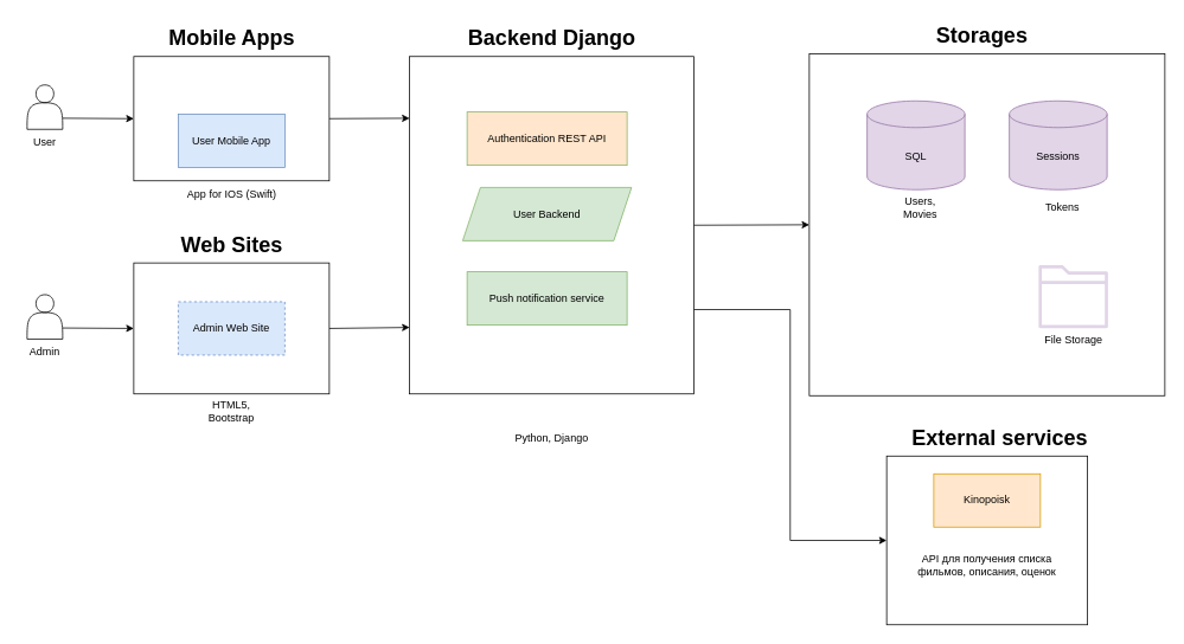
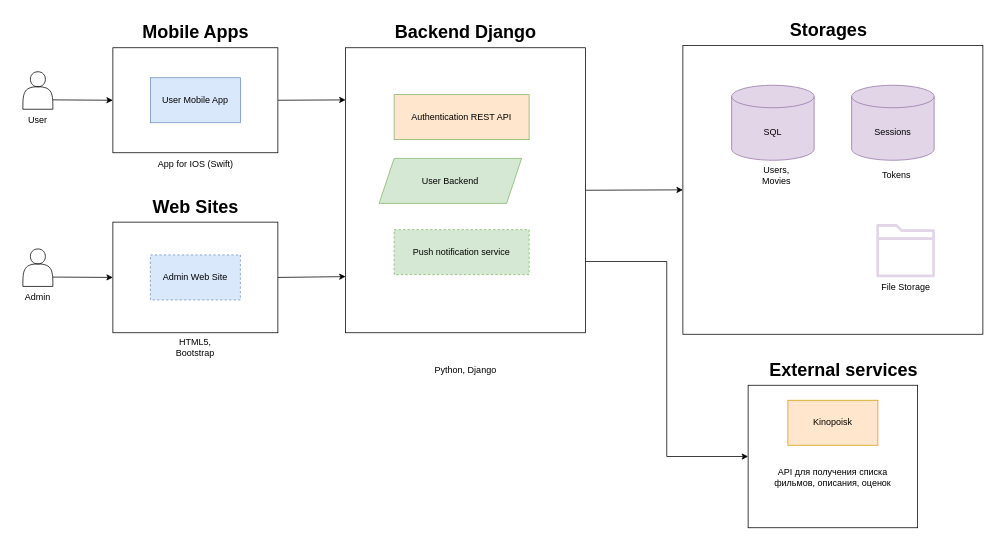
- <mxCell id="10" value="User Mobile App" style="rounded=0;whiteSpace=wrap;html=1;labelBackgroundColor=none;fillColor=#dae8fc;strokeColor=#6c8ebf;" parent="1" vertex="1"><mxGeometry x="200" y="128" width="120" height="60" as="geometry" /></mxCell>
+ <mxCell id="10" value="User Mobile App" style="rounded=0;whiteSpace=wrap;html=1;labelBackgroundColor=none;fillColor=#dae8fc;strokeColor=#6c8ebf;" parent="1" vertex="1"><mxGeometry x="200" y="103" width="120" height="60" as="geometry" /></mxCell>
- <mxCell id="11" value="User Backend" style="shape=parallelogram;perimeter=parallelogramPerimeter;whiteSpace=wrap;html=1;fixedSize=1;rounded=0;labelBackgroundColor=none;fillColor=#d5e8d4;strokeColor=#82b366;" parent="1" vertex="1"><mxGeometry x="520" y="210.5" width="190" height="60" as="geometry" /></mxCell>
+ <mxCell id="11" value="User Backend" style="shape=parallelogram;perimeter=parallelogramPerimeter;whiteSpace=wrap;html=1;fixedSize=1;rounded=0;labelBackgroundColor=none;fillColor=#d5e8d4;strokeColor=#82b366;" parent="1" vertex="1"><mxGeometry x="505" y="210.5" width="190" height="60" as="geometry" /></mxCell>
- <mxCell id="14" value="Push notification service" style="rounded=0;whiteSpace=wrap;html=1;labelBackgroundColor=none;fillColor=#d5e8d4;strokeColor=#82b366;" parent="1" vertex="1"><mxGeometry x="525" y="305.5" width="180" height="60" as="geometry" /></mxCell>
+ <mxCell id="14" value="Push notification service" style="rounded=0;whiteSpace=wrap;html=1;labelBackgroundColor=none;fillColor=#d5e8d4;strokeColor=#82b366;dashed=1;" parent="1" vertex="1"><mxGeometry x="525" y="305.5" width="180" height="60" as="geometry" /></mxCell>
